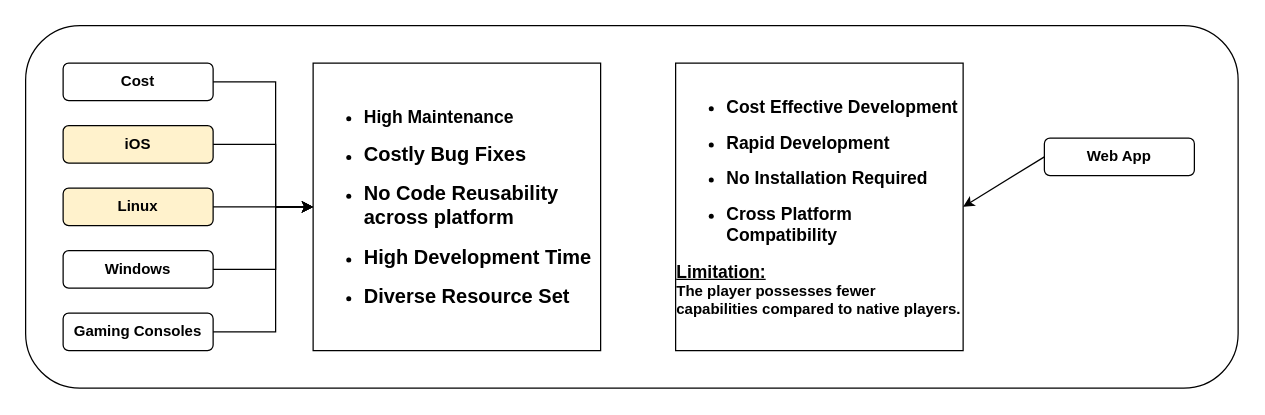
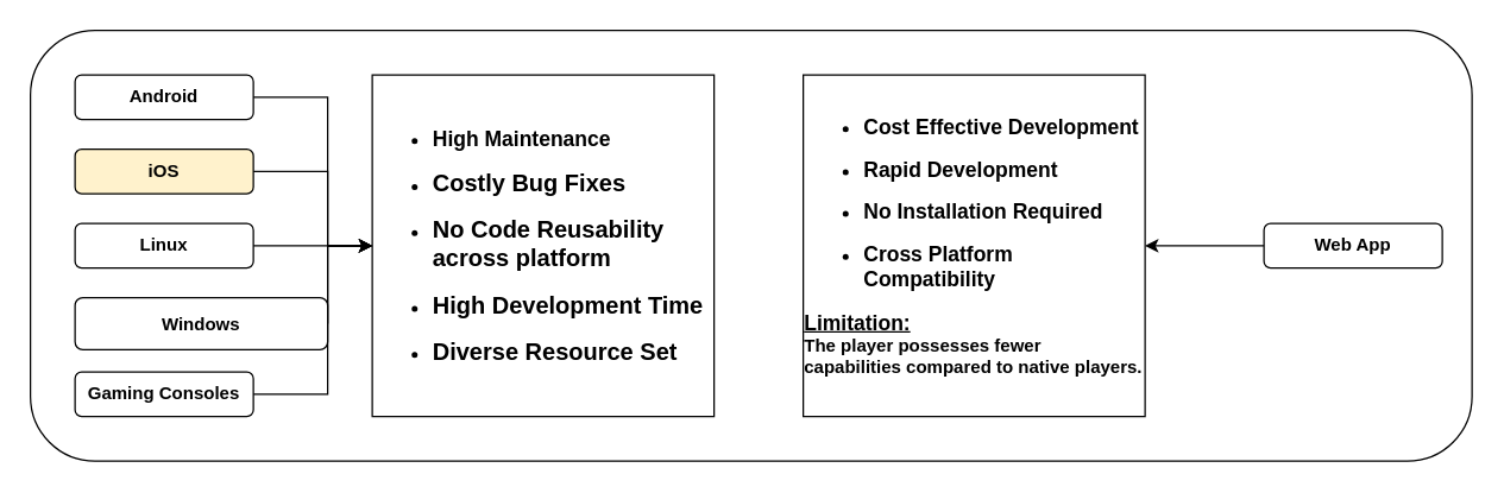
- <mxCell id="2" value="&lt;b&gt;Cost&lt;/b&gt;" style="rounded=1;whiteSpace=wrap;html=1;" vertex="1" parent="1"><mxGeometry x="50" y="50" width="120" height="30" as="geometry" /></mxCell>
+ <mxCell id="2" value="&lt;b&gt;Android&lt;/b&gt;" style="rounded=1;whiteSpace=wrap;html=1;" vertex="1" parent="1"><mxGeometry x="50" y="50" width="120" height="30" as="geometry" /></mxCell>
- <mxCell id="13" value="&lt;b&gt;Web App&lt;/b&gt;" style="rounded=1;whiteSpace=wrap;html=1;" vertex="1" parent="1"><mxGeometry x="835" y="110" width="120" height="30" as="geometry" /></mxCell>
+ <mxCell id="13" value="&lt;b&gt;Web App&lt;/b&gt;" style="rounded=1;whiteSpace=wrap;html=1;" vertex="1" parent="1"><mxGeometry x="850" y="150" width="120" height="30" as="geometry" /></mxCell>
- <mxCell id="4" value="&lt;b&gt;Linux&lt;/b&gt;" style="rounded=1;whiteSpace=wrap;html=1;fillColor=#fff2cc;" vertex="1" parent="1"><mxGeometry x="50" y="150" width="120" height="30" as="geometry" /></mxCell>
+ <mxCell id="4" value="&lt;b&gt;Linux&lt;/b&gt;" style="rounded=1;whiteSpace=wrap;html=1;" vertex="1" parent="1"><mxGeometry x="50" y="150" width="120" height="30" as="geometry" /></mxCell>
- <mxCell id="5" value="&lt;b&gt;Windows&lt;/b&gt;" style="rounded=1;whiteSpace=wrap;html=1;" vertex="1" parent="1"><mxGeometry x="50" y="200" width="120" height="30" as="geometry" /></mxCell>
+ <mxCell id="5" value="&lt;b&gt;Windows&lt;/b&gt;" style="rounded=1;whiteSpace=wrap;html=1;" vertex="1" parent="1"><mxGeometry x="50" y="200" width="170" height="35" as="geometry" /></mxCell>
